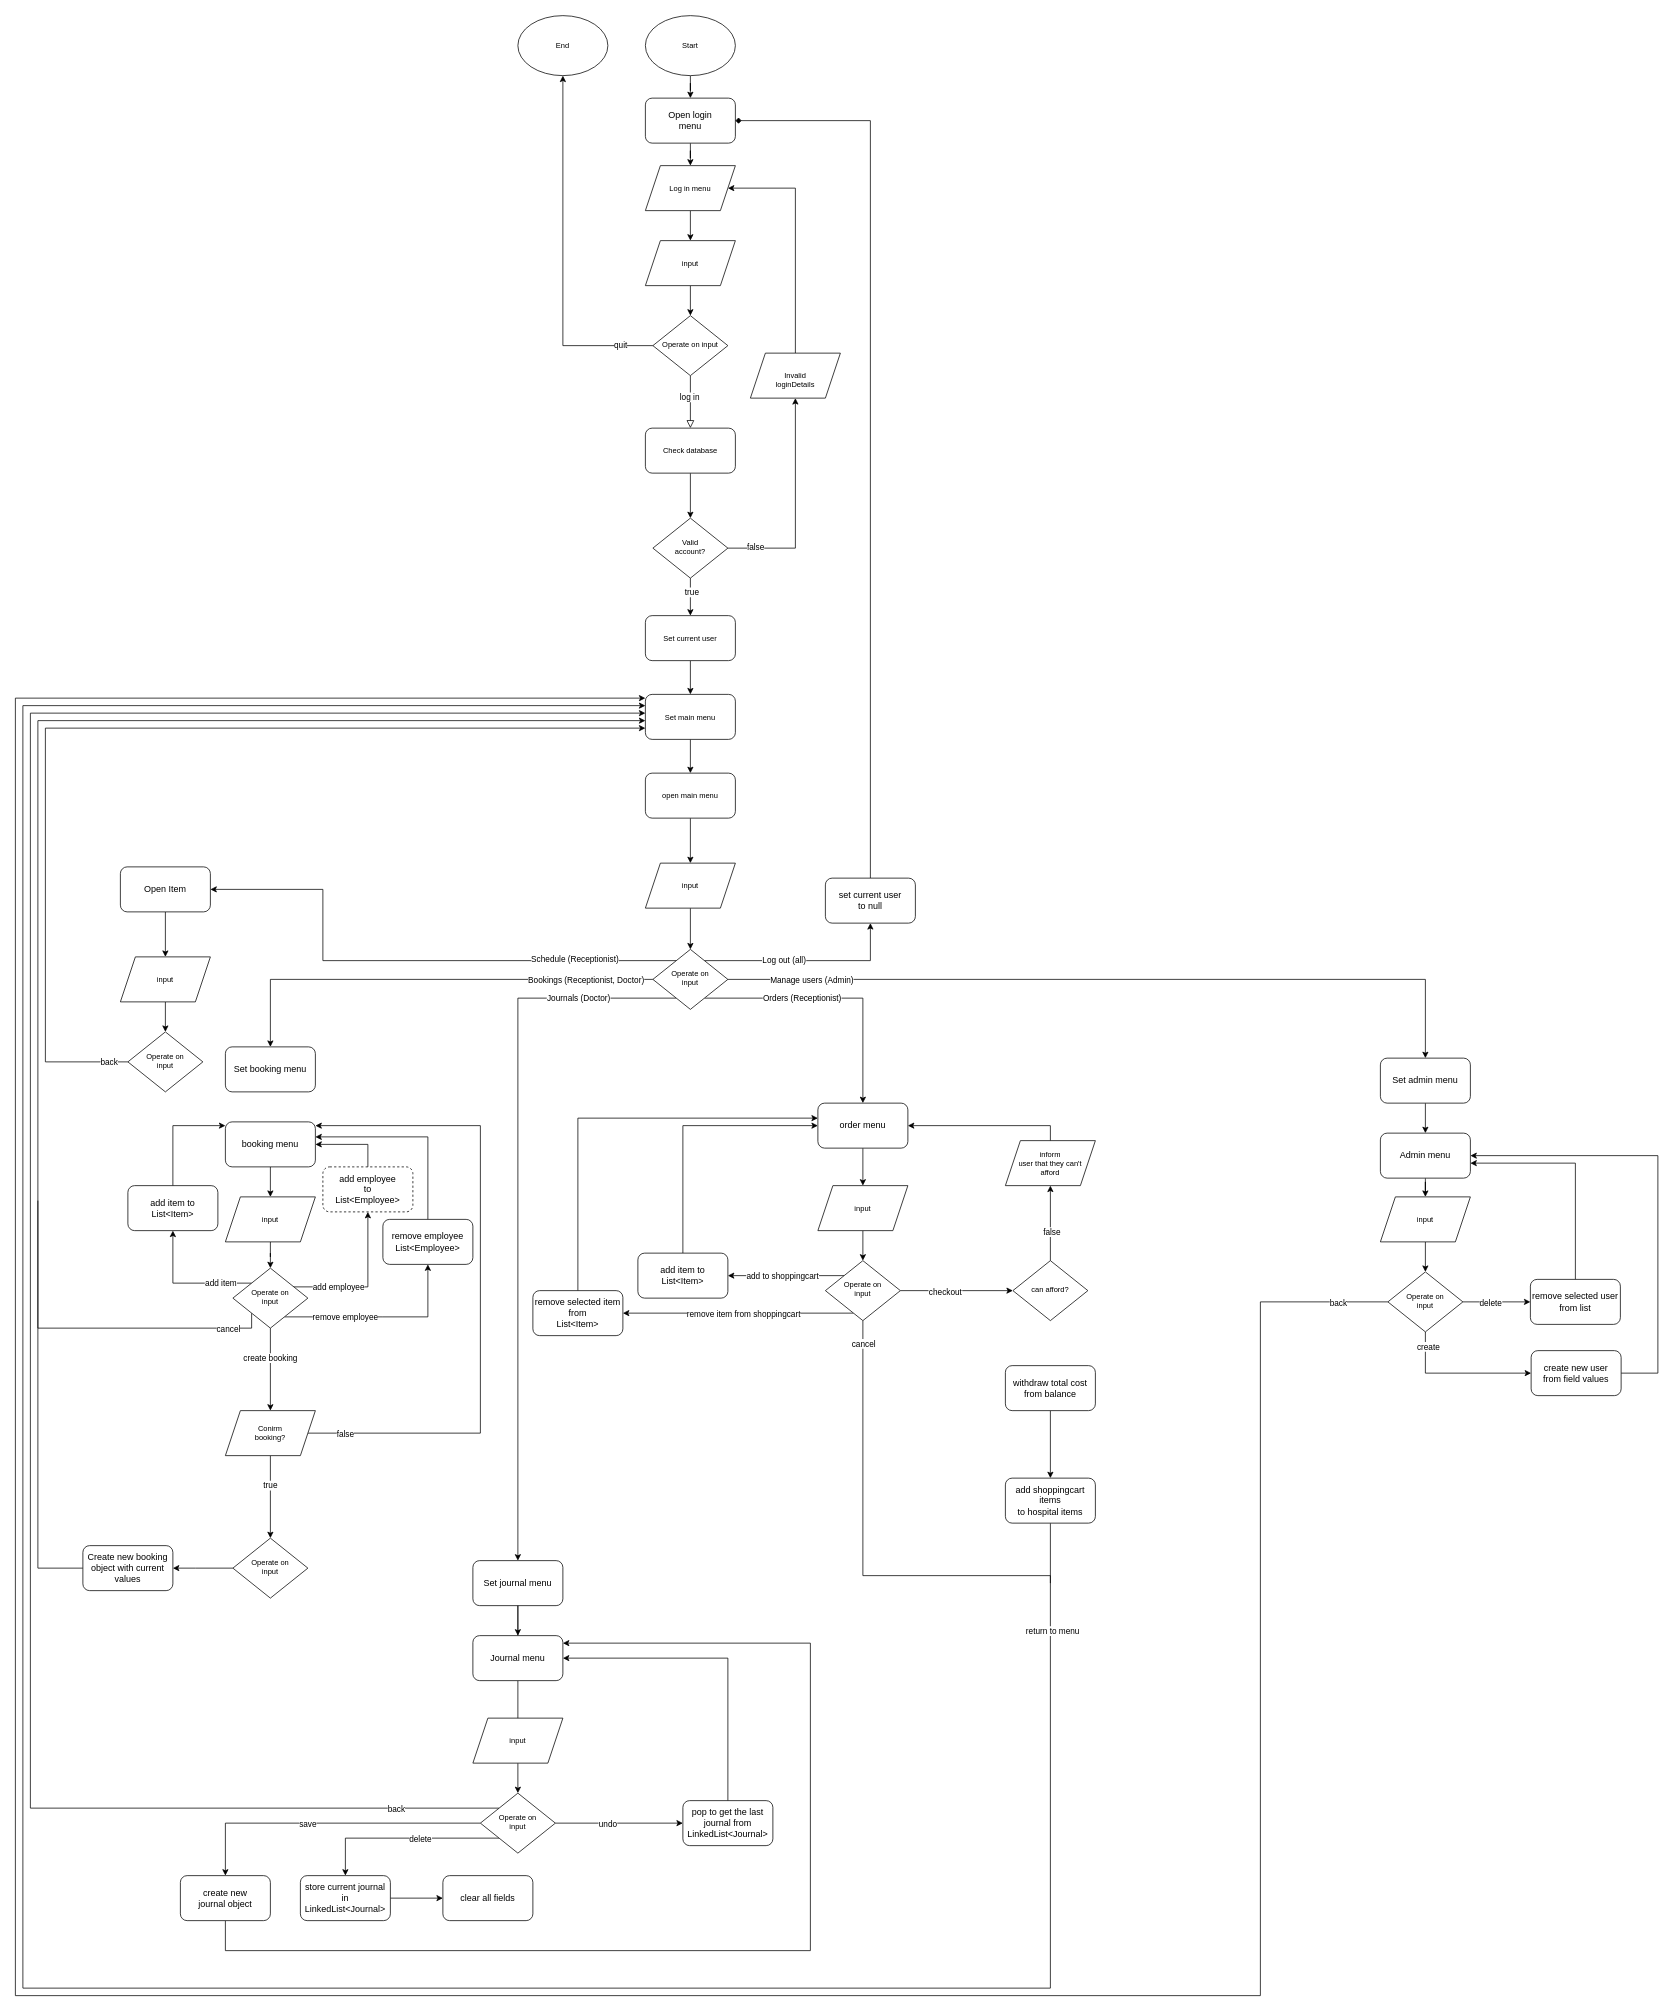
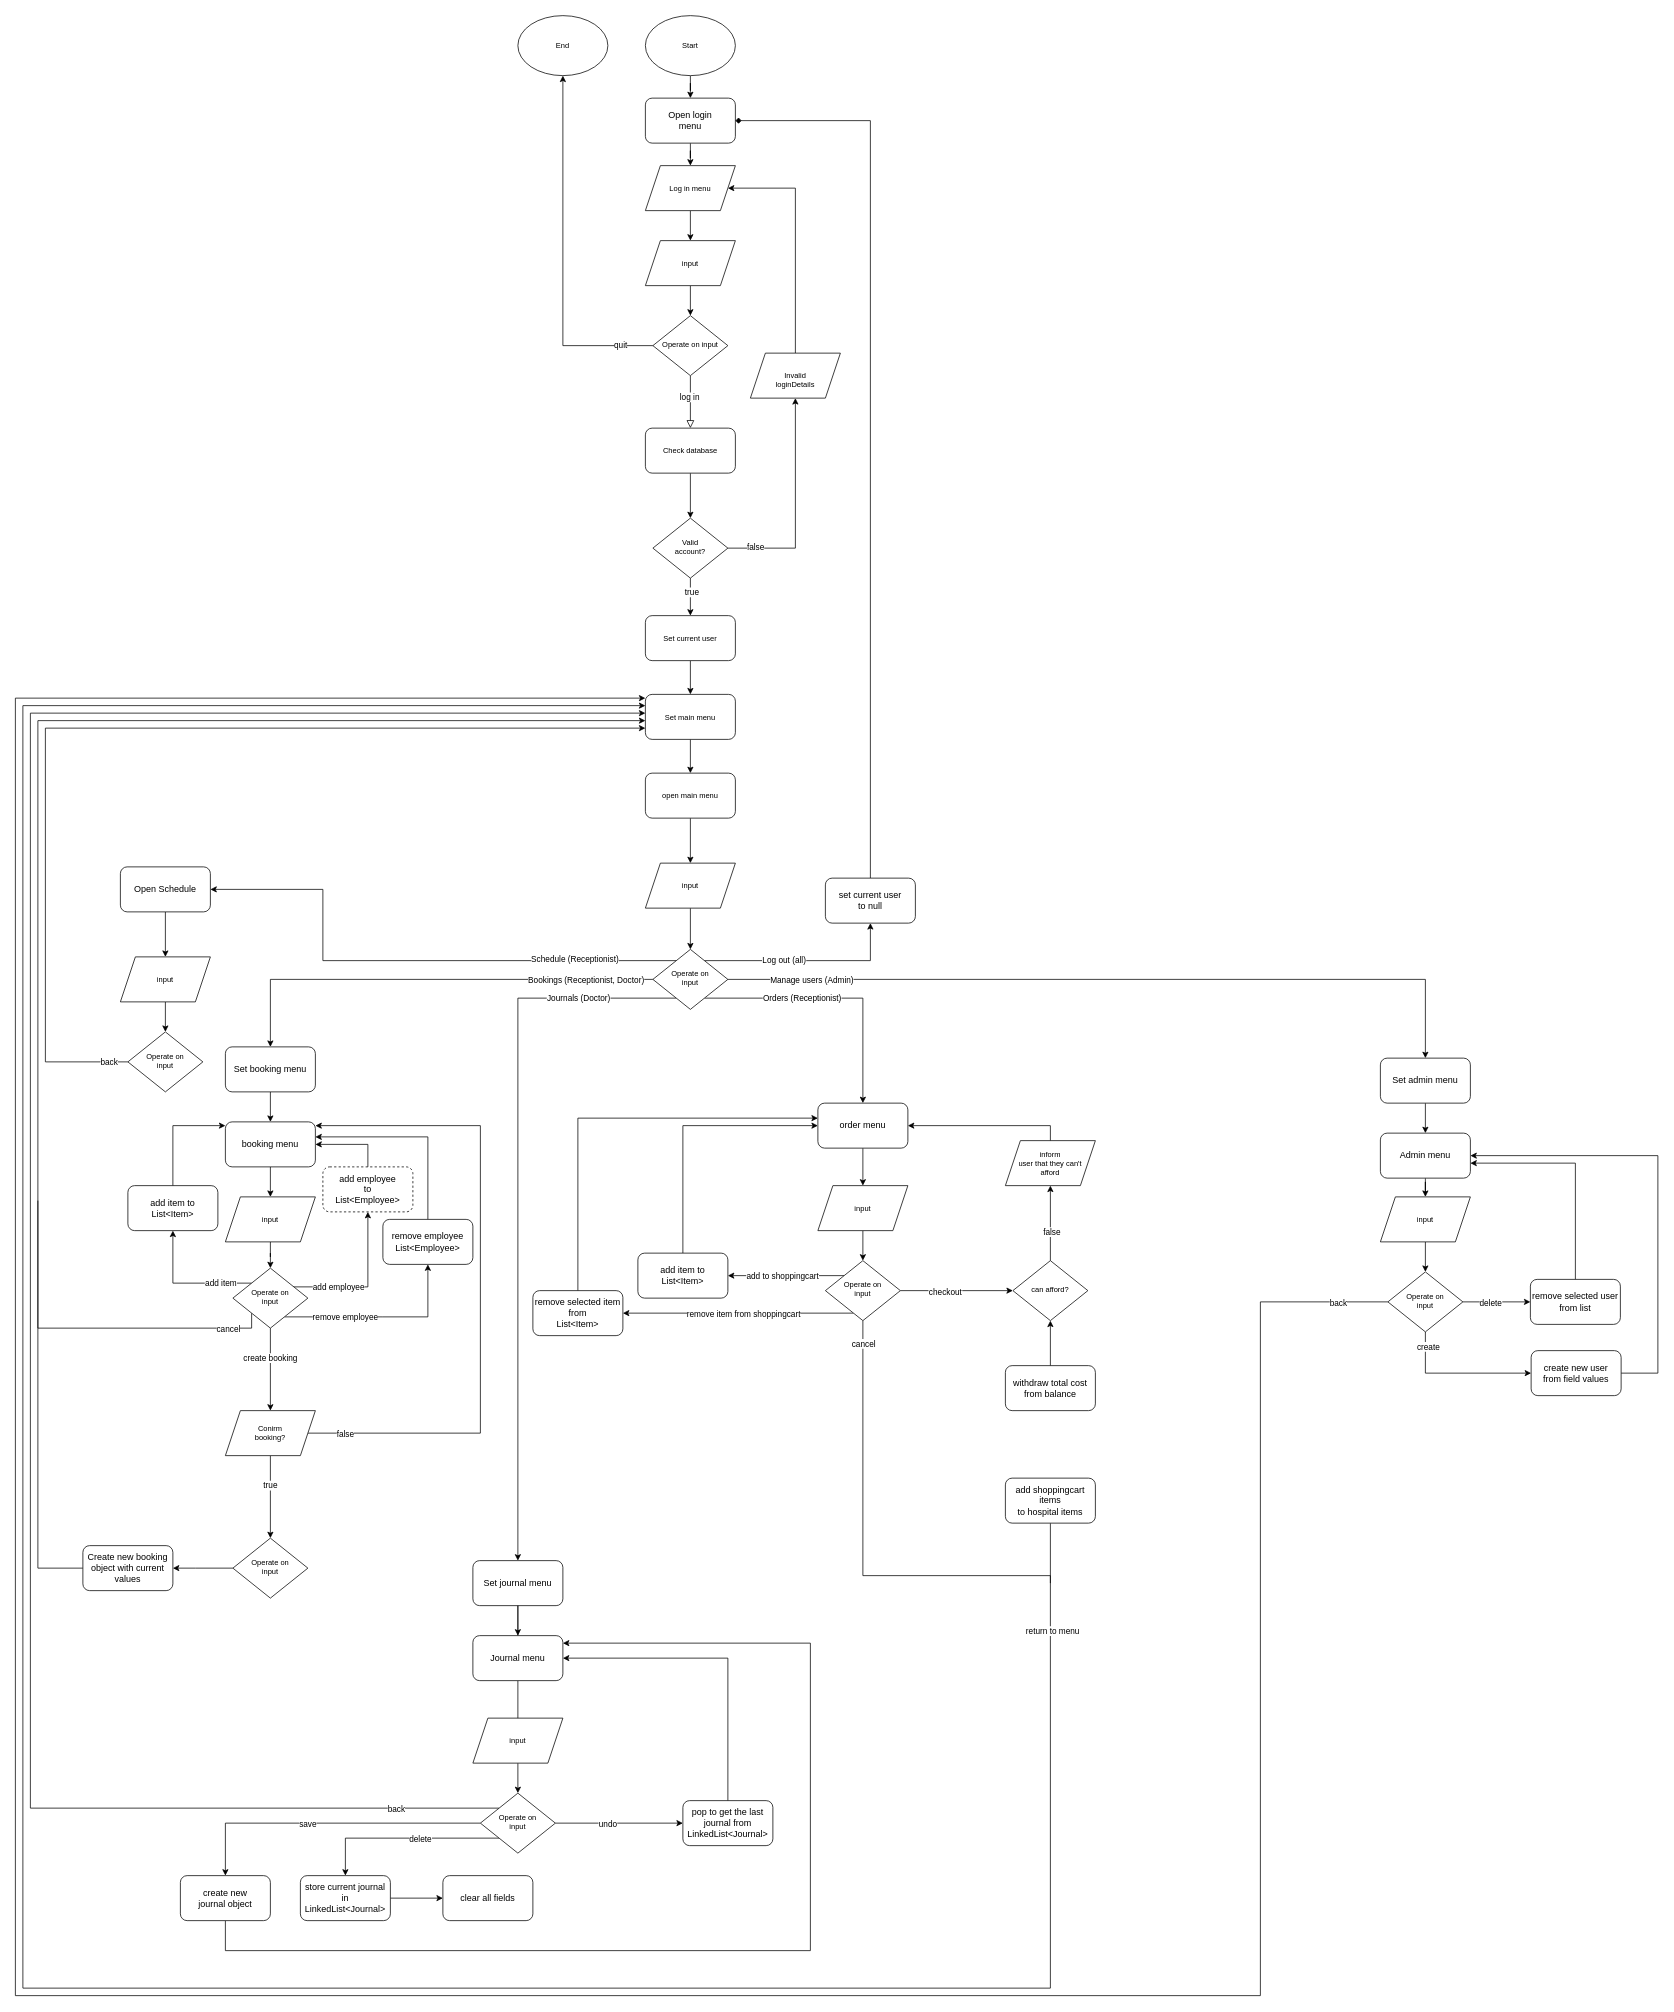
- <mxCell id="116" value="Open Item" style="rounded=1;whiteSpace=wrap;html=1;" parent="1" vertex="1"><mxGeometry x="160" y="1155" width="120" height="60" as="geometry" /></mxCell>
+ <mxCell id="116" value="Open Schedule" style="rounded=1;whiteSpace=wrap;html=1;" parent="1" vertex="1"><mxGeometry x="160" y="1155" width="120" height="60" as="geometry" /></mxCell>
+ <mxCell id="34" style="edgeStyle=orthogonalEdgeStyle;rounded=0;orthogonalLoop=1;jettySize=auto;html=1;" parent="1" source="35" target="114" edge="1"><mxGeometry relative="1" as="geometry" /></mxCell>
- <mxCell id="133" style="edgeStyle=orthogonalEdgeStyle;rounded=0;orthogonalLoop=1;jettySize=auto;html=1;endArrow=classic;endFill=1;" parent="1" source="134" target="135" edge="1"><mxGeometry relative="1" as="geometry" /></mxCell>
+ <mxCell id="133" style="edgeStyle=orthogonalEdgeStyle;rounded=0;orthogonalLoop=1;jettySize=auto;html=1;endArrow=classic;endFill=1;" parent="1" source="134" target="130" edge="1"><mxGeometry relative="1" as="geometry" /></mxCell>
